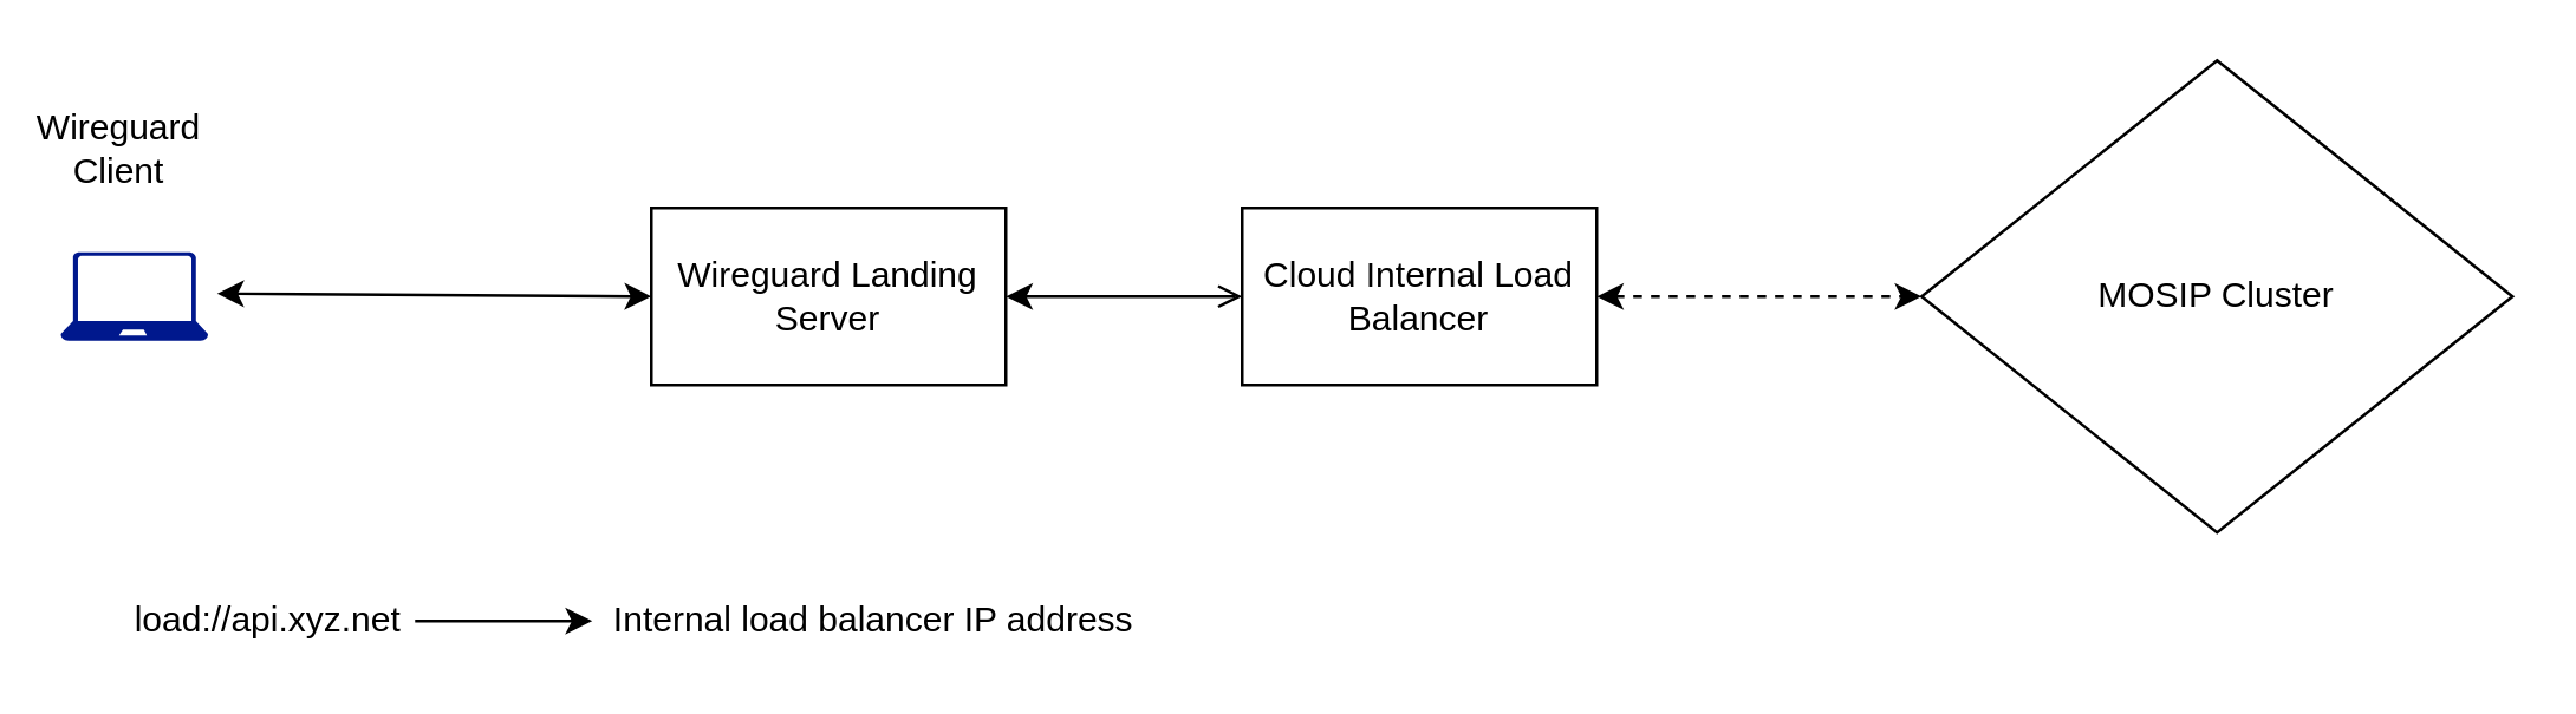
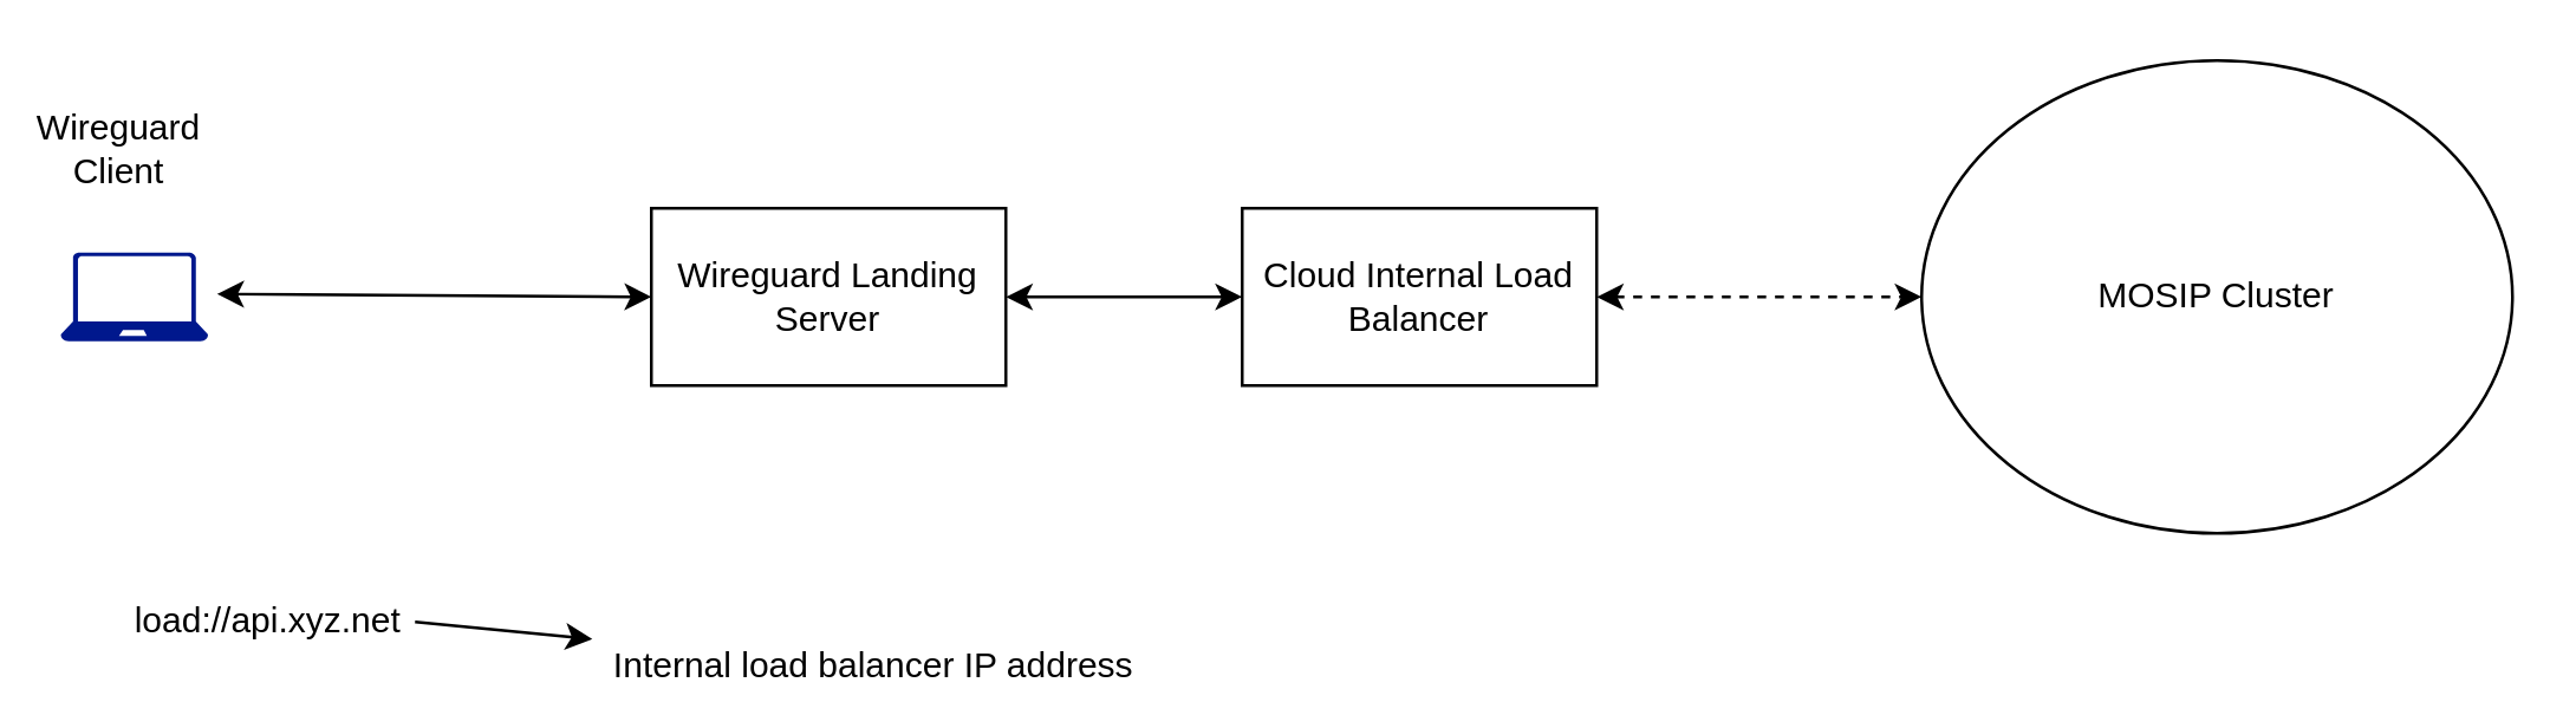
- <mxCell id="11" value="" style="endArrow=open;startArrow=classic;html=1;entryX=0;entryY=0.5;entryDx=0;entryDy=0;exitX=1;exitY=0.5;exitDx=0;exitDy=0;" parent="1" source="4" target="3" edge="1"><mxGeometry width="50" height="50" relative="1" as="geometry"><mxPoint x="340" y="120" as="sourcePoint" /><mxPoint x="390" y="70" as="targetPoint" /></mxGeometry></mxCell>
+ <mxCell id="11" value="" style="endArrow=classic;startArrow=classic;html=1;entryX=0;entryY=0.5;entryDx=0;entryDy=0;exitX=1;exitY=0.5;exitDx=0;exitDy=0;" parent="1" source="4" target="3" edge="1"><mxGeometry width="50" height="50" relative="1" as="geometry"><mxPoint x="340" y="120" as="sourcePoint" /><mxPoint x="390" y="70" as="targetPoint" /></mxGeometry></mxCell>
- <mxCell id="2" value="MOSIP Cluster" style="rhombus;whiteSpace=wrap;html=1;" parent="1" vertex="1"><mxGeometry x="650" y="20" width="200" height="160" as="geometry" /></mxCell>
+ <mxCell id="2" value="MOSIP Cluster" style="ellipse;whiteSpace=wrap;html=1;" parent="1" vertex="1"><mxGeometry x="650" y="20" width="200" height="160" as="geometry" /></mxCell>
- <mxCell id="8" value="Internal load balancer IP address&lt;br&gt;" style="text;html=1;align=center;verticalAlign=middle;resizable=0;points=[];autosize=1;strokeColor=none;" parent="1" vertex="1"><mxGeometry x="200" y="200" width="190" height="20" as="geometry" /></mxCell>
+ <mxCell id="8" value="Internal load balancer IP address&lt;br&gt;" style="text;html=1;align=center;verticalAlign=middle;resizable=0;points=[];autosize=1;strokeColor=none;" parent="1" vertex="1"><mxGeometry x="200" y="215" width="190" height="20" as="geometry" /></mxCell>
